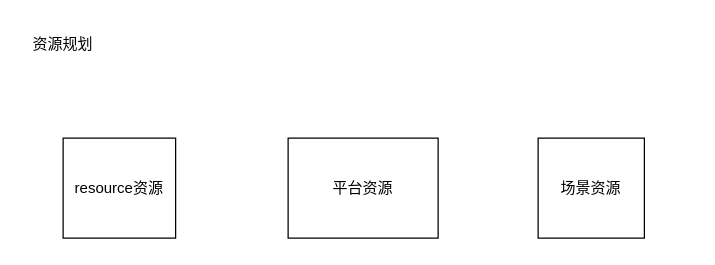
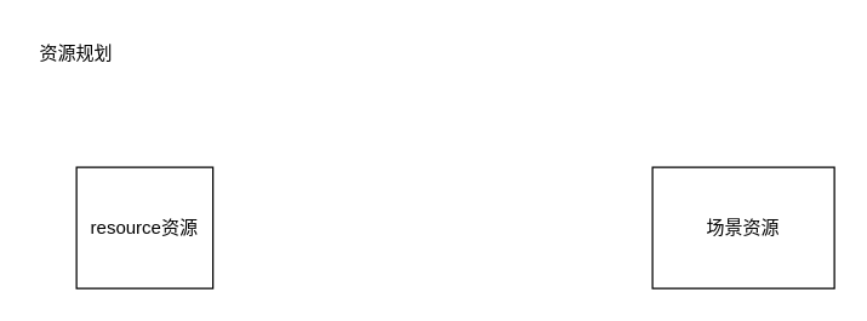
- <mxCell id="4" value="平台资源" style="rounded=0;whiteSpace=wrap;html=1;" vertex="1" parent="1"><mxGeometry x="230" y="110" width="120" height="80" as="geometry" /></mxCell>
- <mxCell id="5" value="场景资源" style="rounded=0;whiteSpace=wrap;html=1;" vertex="1" parent="1"><mxGeometry x="430" y="110" width="85" height="80" as="geometry" /></mxCell>
+ <mxCell id="5" value="场景资源" style="rounded=0;whiteSpace=wrap;html=1;" vertex="1" parent="1"><mxGeometry x="430" y="110" width="120" height="80" as="geometry" /></mxCell>
